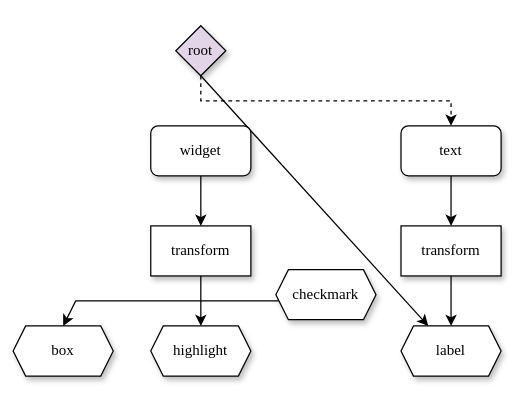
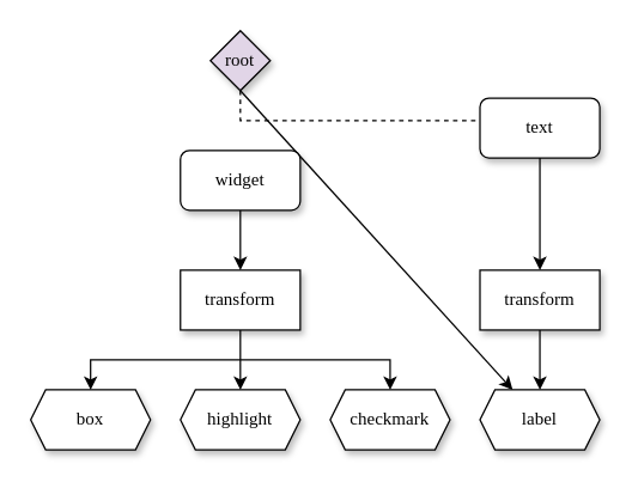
- <mxCell id="14" value="text" style="rounded=1;whiteSpace=wrap;html=1;shadow=1;fontFamily=Lucida Console;" parent="1" vertex="1"><mxGeometry x="320" y="100" width="80" height="40" as="geometry" /></mxCell>
+ <mxCell id="14" value="text" style="rounded=1;whiteSpace=wrap;html=1;shadow=1;fontFamily=Lucida Console;" parent="1" vertex="1"><mxGeometry x="320" y="65" width="80" height="40" as="geometry" /></mxCell>
- <mxCell id="17" value="checkmark" style="shape=hexagon;perimeter=hexagonPerimeter2;whiteSpace=wrap;html=1;fixedSize=1;fontFamily=Lucida Console;shadow=1;size=10;" vertex="1" parent="1"><mxGeometry x="220" y="215" width="80" height="40" as="geometry" /></mxCell>
+ <mxCell id="17" value="checkmark" style="shape=hexagon;perimeter=hexagonPerimeter2;whiteSpace=wrap;html=1;fixedSize=1;fontFamily=Lucida Console;shadow=1;size=10;" vertex="1" parent="1"><mxGeometry x="220" y="260" width="80" height="40" as="geometry" /></mxCell>
- <mxCell id="15" value="box" style="shape=hexagon;perimeter=hexagonPerimeter2;whiteSpace=wrap;html=1;fixedSize=1;fontFamily=Lucida Console;shadow=1;size=10;" vertex="1" parent="1"><mxGeometry x="10" y="260" width="80" height="40" as="geometry" /></mxCell>
+ <mxCell id="15" value="box" style="shape=hexagon;perimeter=hexagonPerimeter2;whiteSpace=wrap;html=1;fixedSize=1;fontFamily=Lucida Console;shadow=1;size=10;" vertex="1" parent="1"><mxGeometry x="20" y="260" width="80" height="40" as="geometry" /></mxCell>
